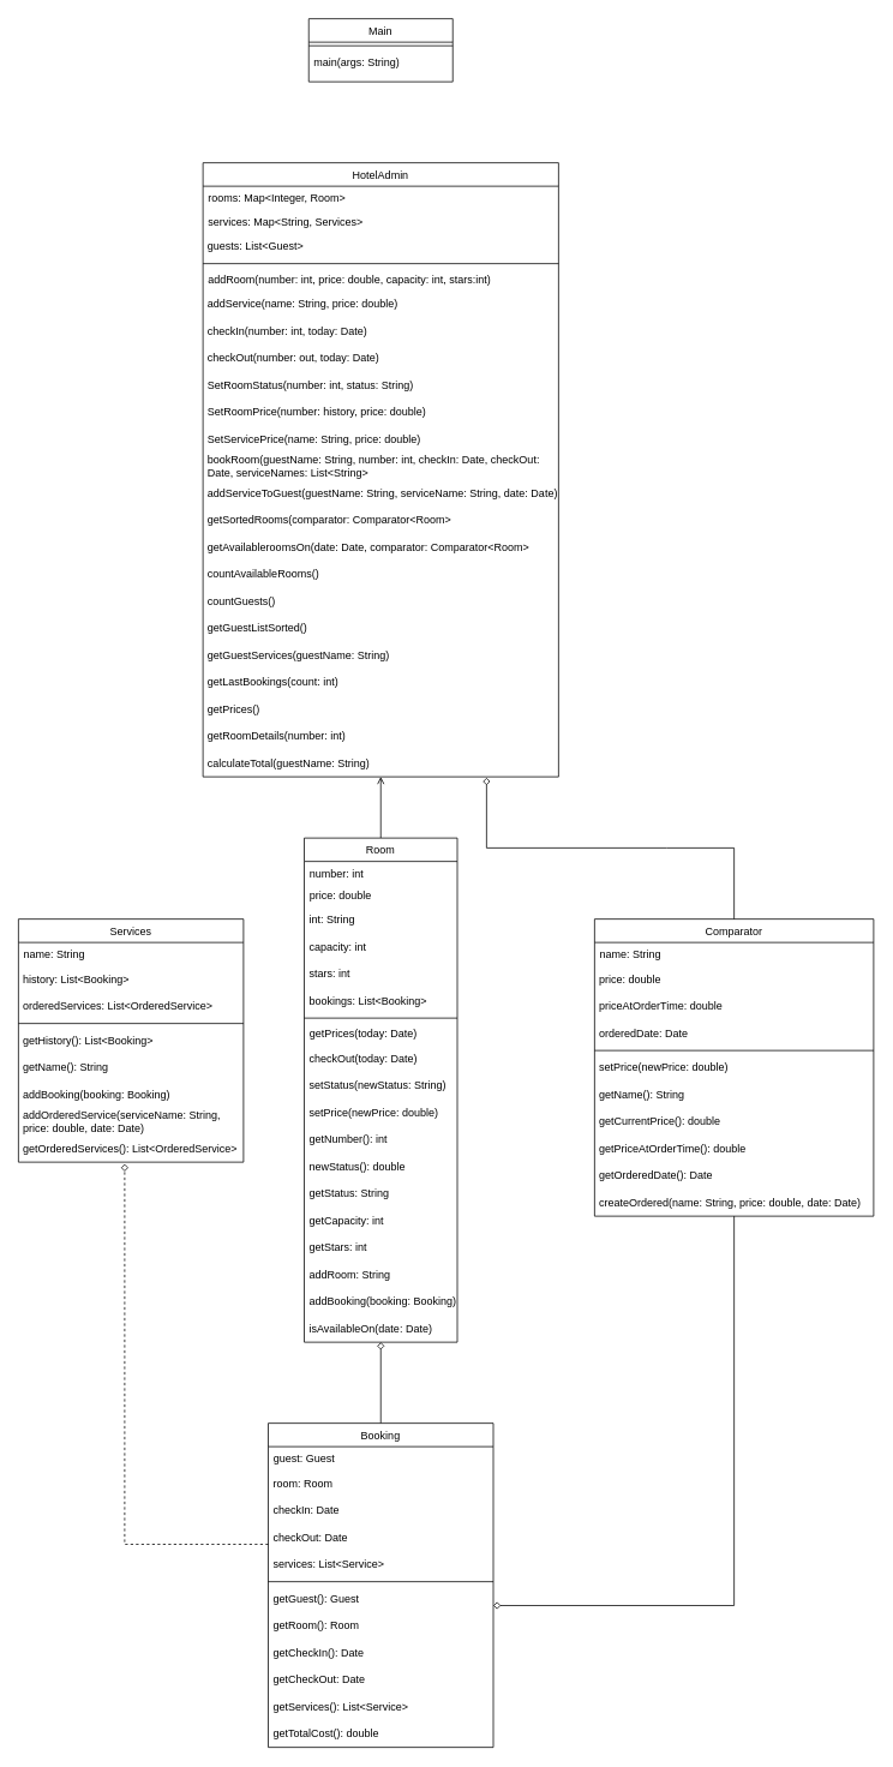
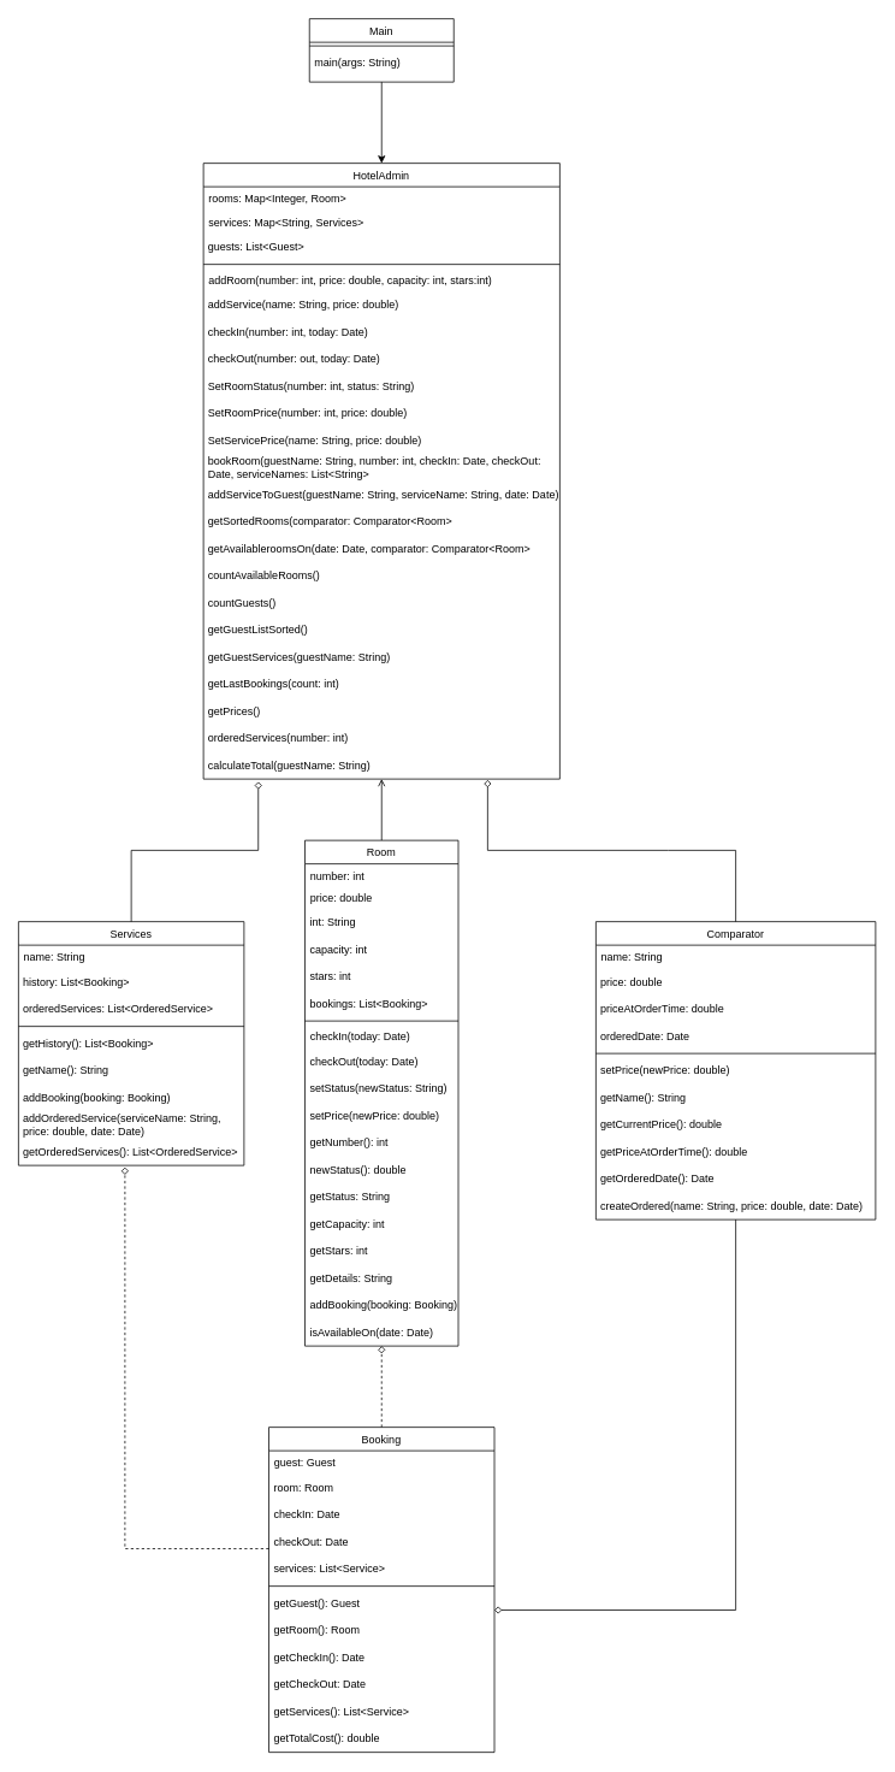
+ <mxCell id="59" style="edgeStyle=orthogonalEdgeStyle;rounded=0;orthogonalLoop=1;jettySize=auto;html=1;exitX=0.5;exitY=1;exitDx=0;exitDy=0;entryX=0.5;entryY=0;entryDx=0;entryDy=0;" parent="1" source="60" target="2" edge="1"><mxGeometry relative="1" as="geometry" /></mxCell>
- <mxCell id="12" value="&amp;nbsp;SetRoomPrice(number: history, price: double)" style="text;html=1;align=left;verticalAlign=middle;whiteSpace=wrap;rounded=0;" parent="2" vertex="1"><mxGeometry y="262" width="395" height="30" as="geometry" /></mxCell>
+ <mxCell id="12" value="&amp;nbsp;SetRoomPrice(number: int, price: double)" style="text;html=1;align=left;verticalAlign=middle;whiteSpace=wrap;rounded=0;" parent="2" vertex="1"><mxGeometry y="262" width="395" height="30" as="geometry" /></mxCell>
- <mxCell id="24" value="&amp;nbsp;getRoomDetails(number: int)" style="text;html=1;align=left;verticalAlign=middle;whiteSpace=wrap;rounded=0;" parent="2" vertex="1"><mxGeometry y="622" width="395" height="30" as="geometry" /></mxCell>
+ <mxCell id="24" value="&amp;nbsp;orderedServices(number: int)" style="text;html=1;align=left;verticalAlign=middle;whiteSpace=wrap;rounded=0;" parent="2" vertex="1"><mxGeometry y="622" width="395" height="30" as="geometry" /></mxCell>
+ <mxCell id="74" style="edgeStyle=orthogonalEdgeStyle;rounded=0;orthogonalLoop=1;jettySize=auto;html=1;exitX=0.5;exitY=0;exitDx=0;exitDy=0;entryX=0.154;entryY=1.1;entryDx=0;entryDy=0;entryPerimeter=0;endArrow=diamond;endFill=0;" parent="1" source="64" target="25" edge="1"><mxGeometry relative="1" as="geometry" /></mxCell>
- <mxCell id="35" value="getPrices(today: Date)" style="text;align=left;verticalAlign=top;spacingLeft=4;spacingRight=4;overflow=hidden;rotatable=0;points=[[0,0.5],[1,0.5]];portConstraint=eastwest;" parent="27" vertex="1"><mxGeometry y="204" width="170" height="26" as="geometry" /></mxCell>
+ <mxCell id="35" value="checkIn(today: Date)" style="text;align=left;verticalAlign=top;spacingLeft=4;spacingRight=4;overflow=hidden;rotatable=0;points=[[0,0.5],[1,0.5]];portConstraint=eastwest;" parent="27" vertex="1"><mxGeometry y="204" width="170" height="26" as="geometry" /></mxCell>
- <mxCell id="44" value="&amp;nbsp;addRoom: String" style="text;html=1;align=left;verticalAlign=middle;whiteSpace=wrap;rounded=0;" parent="27" vertex="1"><mxGeometry y="470" width="170" height="30" as="geometry" /></mxCell>
+ <mxCell id="44" value="&amp;nbsp;getDetails: String" style="text;html=1;align=left;verticalAlign=middle;whiteSpace=wrap;rounded=0;" parent="27" vertex="1"><mxGeometry y="470" width="170" height="30" as="geometry" /></mxCell>
- <mxCell id="75" style="edgeStyle=orthogonalEdgeStyle;rounded=0;orthogonalLoop=1;jettySize=auto;html=1;exitX=0.5;exitY=0;exitDx=0;exitDy=0;entryX=0.5;entryY=1;entryDx=0;entryDy=0;endArrow=diamond;endFill=0;" parent="1" source="76" target="46" edge="1"><mxGeometry relative="1" as="geometry" /></mxCell>
+ <mxCell id="75" style="edgeStyle=orthogonalEdgeStyle;rounded=0;orthogonalLoop=1;jettySize=auto;html=1;exitX=0.5;exitY=0;exitDx=0;exitDy=0;entryX=0.5;entryY=1;entryDx=0;entryDy=0;endArrow=diamond;endFill=0;dashed=1;" parent="1" source="76" target="46" edge="1"><mxGeometry relative="1" as="geometry" /></mxCell>
